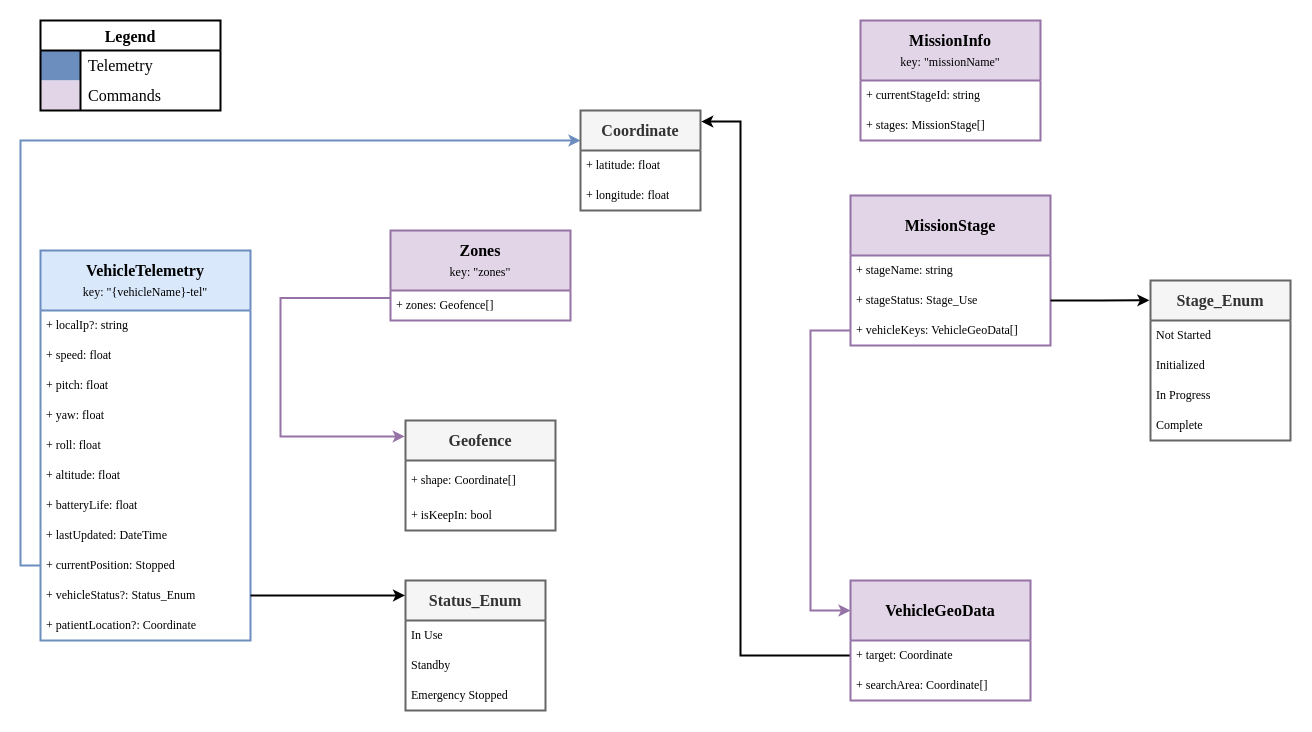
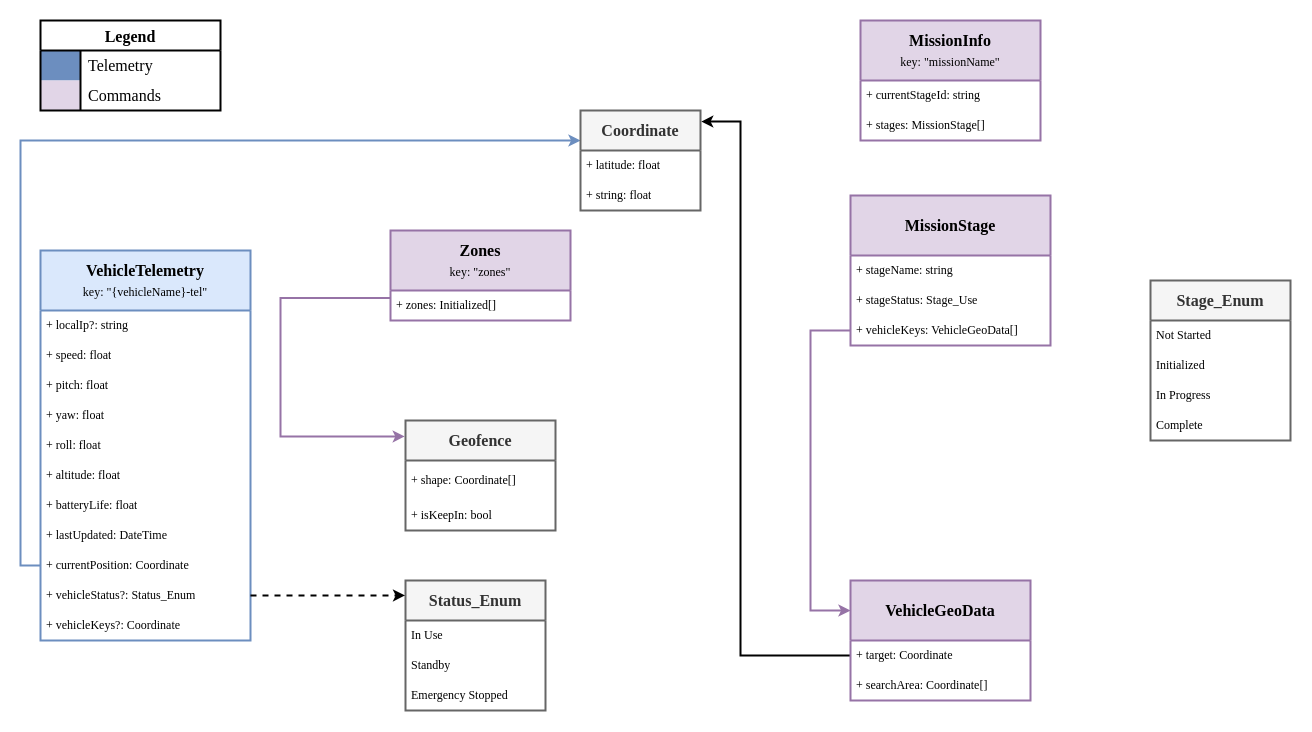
- <mxCell id="26" value="+ longitude: float" style="text;strokeColor=none;fillColor=none;align=left;verticalAlign=middle;spacingLeft=4;spacingRight=4;overflow=hidden;points=[[0,0.5],[1,0.5]];portConstraint=eastwest;rotatable=0;whiteSpace=wrap;html=1;fontFamily=Sen;fontSource=https%3A%2F%2Ffonts.googleapis.com%2Fcss%3Ffamily%3DSen;" vertex="1" parent="24"><mxGeometry y="70" width="120" height="30" as="geometry" /></mxCell>
+ <mxCell id="26" value="+ string: float" style="text;strokeColor=none;fillColor=none;align=left;verticalAlign=middle;spacingLeft=4;spacingRight=4;overflow=hidden;points=[[0,0.5],[1,0.5]];portConstraint=eastwest;rotatable=0;whiteSpace=wrap;html=1;fontFamily=Sen;fontSource=https%3A%2F%2Ffonts.googleapis.com%2Fcss%3Ffamily%3DSen;" vertex="1" parent="24"><mxGeometry y="70" width="120" height="30" as="geometry" /></mxCell>
- <mxCell id="56" style="edgeStyle=orthogonalEdgeStyle;rounded=0;orthogonalLoop=1;jettySize=auto;html=1;entryX=-0.008;entryY=0.124;entryDx=0;entryDy=0;entryPerimeter=0;strokeWidth=2;" edge="1" parent="1" source="47" target="27"><mxGeometry relative="1" as="geometry"><mxPoint x="1140" y="260" as="targetPoint" /><Array as="points" /></mxGeometry></mxCell>
- <mxCell id="19" value="+ zones: Geofence[]" style="text;strokeColor=none;fillColor=none;align=left;verticalAlign=middle;spacingLeft=4;spacingRight=4;overflow=hidden;points=[[0,0.5],[1,0.5]];portConstraint=eastwest;rotatable=0;whiteSpace=wrap;html=1;fontFamily=Sen;fontSource=https%3A%2F%2Ffonts.googleapis.com%2Fcss%3Ffamily%3DSen;" vertex="1" parent="18"><mxGeometry y="60" width="180" height="30" as="geometry" /></mxCell>
+ <mxCell id="19" value="+ zones: Initialized[]" style="text;strokeColor=none;fillColor=none;align=left;verticalAlign=middle;spacingLeft=4;spacingRight=4;overflow=hidden;points=[[0,0.5],[1,0.5]];portConstraint=eastwest;rotatable=0;whiteSpace=wrap;html=1;fontFamily=Sen;fontSource=https%3A%2F%2Ffonts.googleapis.com%2Fcss%3Ffamily%3DSen;" vertex="1" parent="18"><mxGeometry y="60" width="180" height="30" as="geometry" /></mxCell>
- <mxCell id="11" value="+ currentPosition: Stopped" style="text;strokeColor=none;fillColor=none;align=left;verticalAlign=middle;spacingLeft=4;spacingRight=4;overflow=hidden;points=[[0,0.5],[1,0.5]];portConstraint=eastwest;rotatable=0;whiteSpace=wrap;html=1;fontFamily=Sen;fontSource=https%3A%2F%2Ffonts.googleapis.com%2Fcss%3Ffamily%3DSen;" vertex="1" parent="2"><mxGeometry y="300" width="210" height="30" as="geometry" /></mxCell>
+ <mxCell id="11" value="+ currentPosition: Coordinate" style="text;strokeColor=none;fillColor=none;align=left;verticalAlign=middle;spacingLeft=4;spacingRight=4;overflow=hidden;points=[[0,0.5],[1,0.5]];portConstraint=eastwest;rotatable=0;whiteSpace=wrap;html=1;fontFamily=Sen;fontSource=https%3A%2F%2Ffonts.googleapis.com%2Fcss%3Ffamily%3DSen;" vertex="1" parent="2"><mxGeometry y="300" width="210" height="30" as="geometry" /></mxCell>
- <mxCell id="53" style="edgeStyle=orthogonalEdgeStyle;rounded=0;orthogonalLoop=1;jettySize=auto;html=1;entryX=-0.003;entryY=0.115;entryDx=0;entryDy=0;entryPerimeter=0;strokeWidth=2;" edge="1" parent="1" source="12" target="49"><mxGeometry relative="1" as="geometry" /></mxCell>
+ <mxCell id="53" style="edgeStyle=orthogonalEdgeStyle;rounded=0;orthogonalLoop=1;jettySize=auto;html=1;entryX=-0.003;entryY=0.115;entryDx=0;entryDy=0;entryPerimeter=0;strokeWidth=2;dashed=1;" edge="1" parent="1" source="12" target="49"><mxGeometry relative="1" as="geometry" /></mxCell>
- <mxCell id="13" value="+ patientLocation?: Coordinate" style="text;strokeColor=none;fillColor=none;align=left;verticalAlign=middle;spacingLeft=4;spacingRight=4;overflow=hidden;points=[[0,0.5],[1,0.5]];portConstraint=eastwest;rotatable=0;whiteSpace=wrap;html=1;fontFamily=Sen;fontSource=https%3A%2F%2Ffonts.googleapis.com%2Fcss%3Ffamily%3DSen;" vertex="1" parent="2"><mxGeometry y="360" width="210" height="30" as="geometry" /></mxCell>
+ <mxCell id="13" value="+ vehicleKeys?: Coordinate" style="text;strokeColor=none;fillColor=none;align=left;verticalAlign=middle;spacingLeft=4;spacingRight=4;overflow=hidden;points=[[0,0.5],[1,0.5]];portConstraint=eastwest;rotatable=0;whiteSpace=wrap;html=1;fontFamily=Sen;fontSource=https%3A%2F%2Ffonts.googleapis.com%2Fcss%3Ffamily%3DSen;" vertex="1" parent="2"><mxGeometry y="360" width="210" height="30" as="geometry" /></mxCell>
